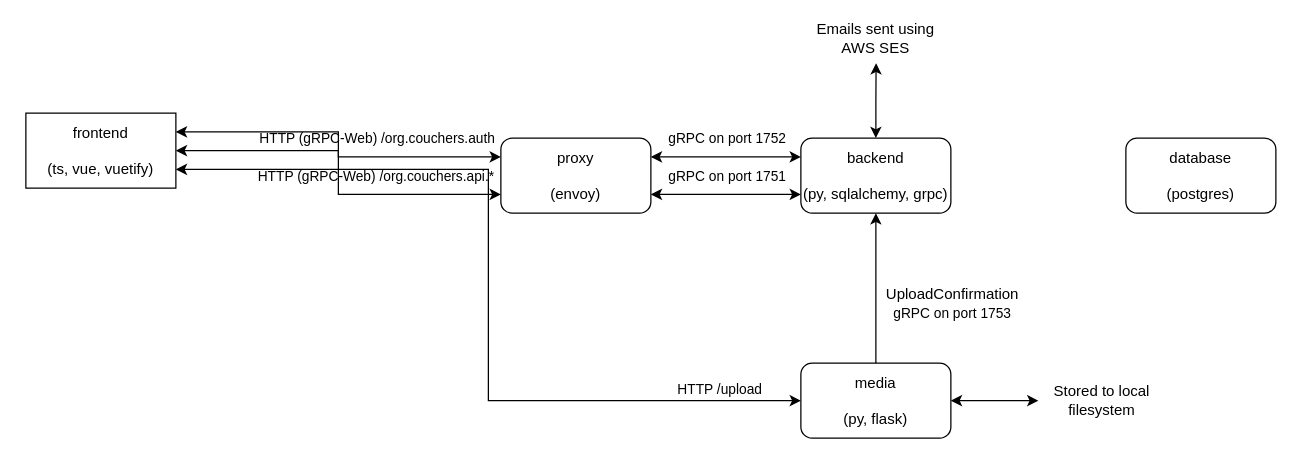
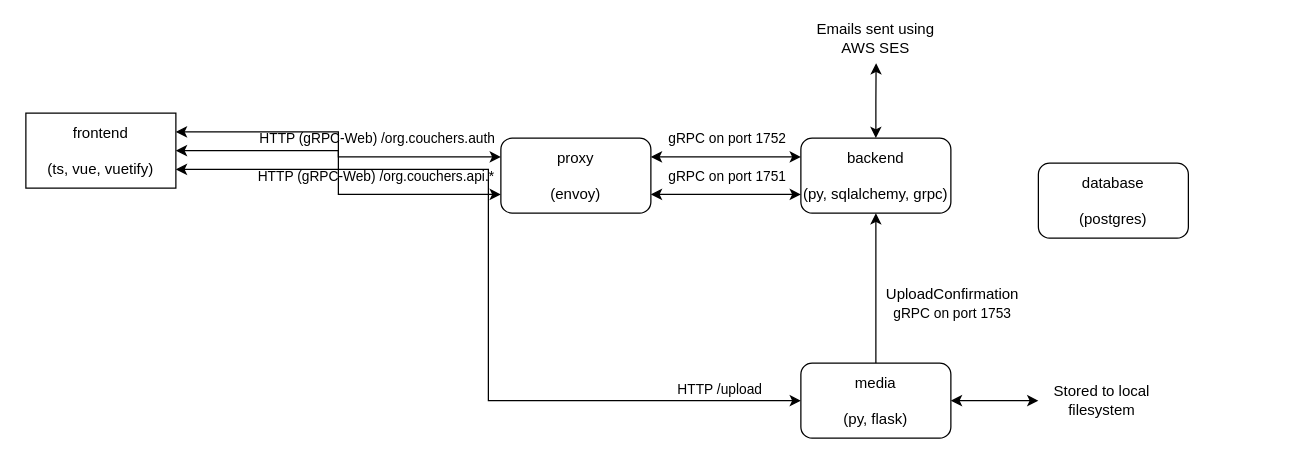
- <mxCell id="20" value="&lt;div&gt;database&lt;/div&gt;&lt;div&gt;&lt;br&gt;&lt;/div&gt;&lt;div&gt;(postgres)&lt;br&gt;&lt;/div&gt;" style="rounded=1;whiteSpace=wrap;html=1;" vertex="1" parent="1"><mxGeometry x="900" y="110" width="120" height="60" as="geometry" /></mxCell>
+ <mxCell id="20" value="&lt;div&gt;database&lt;/div&gt;&lt;div&gt;&lt;br&gt;&lt;/div&gt;&lt;div&gt;(postgres)&lt;br&gt;&lt;/div&gt;" style="rounded=1;whiteSpace=wrap;html=1;" vertex="1" parent="1"><mxGeometry x="830" y="130" width="120" height="60" as="geometry" /></mxCell>
